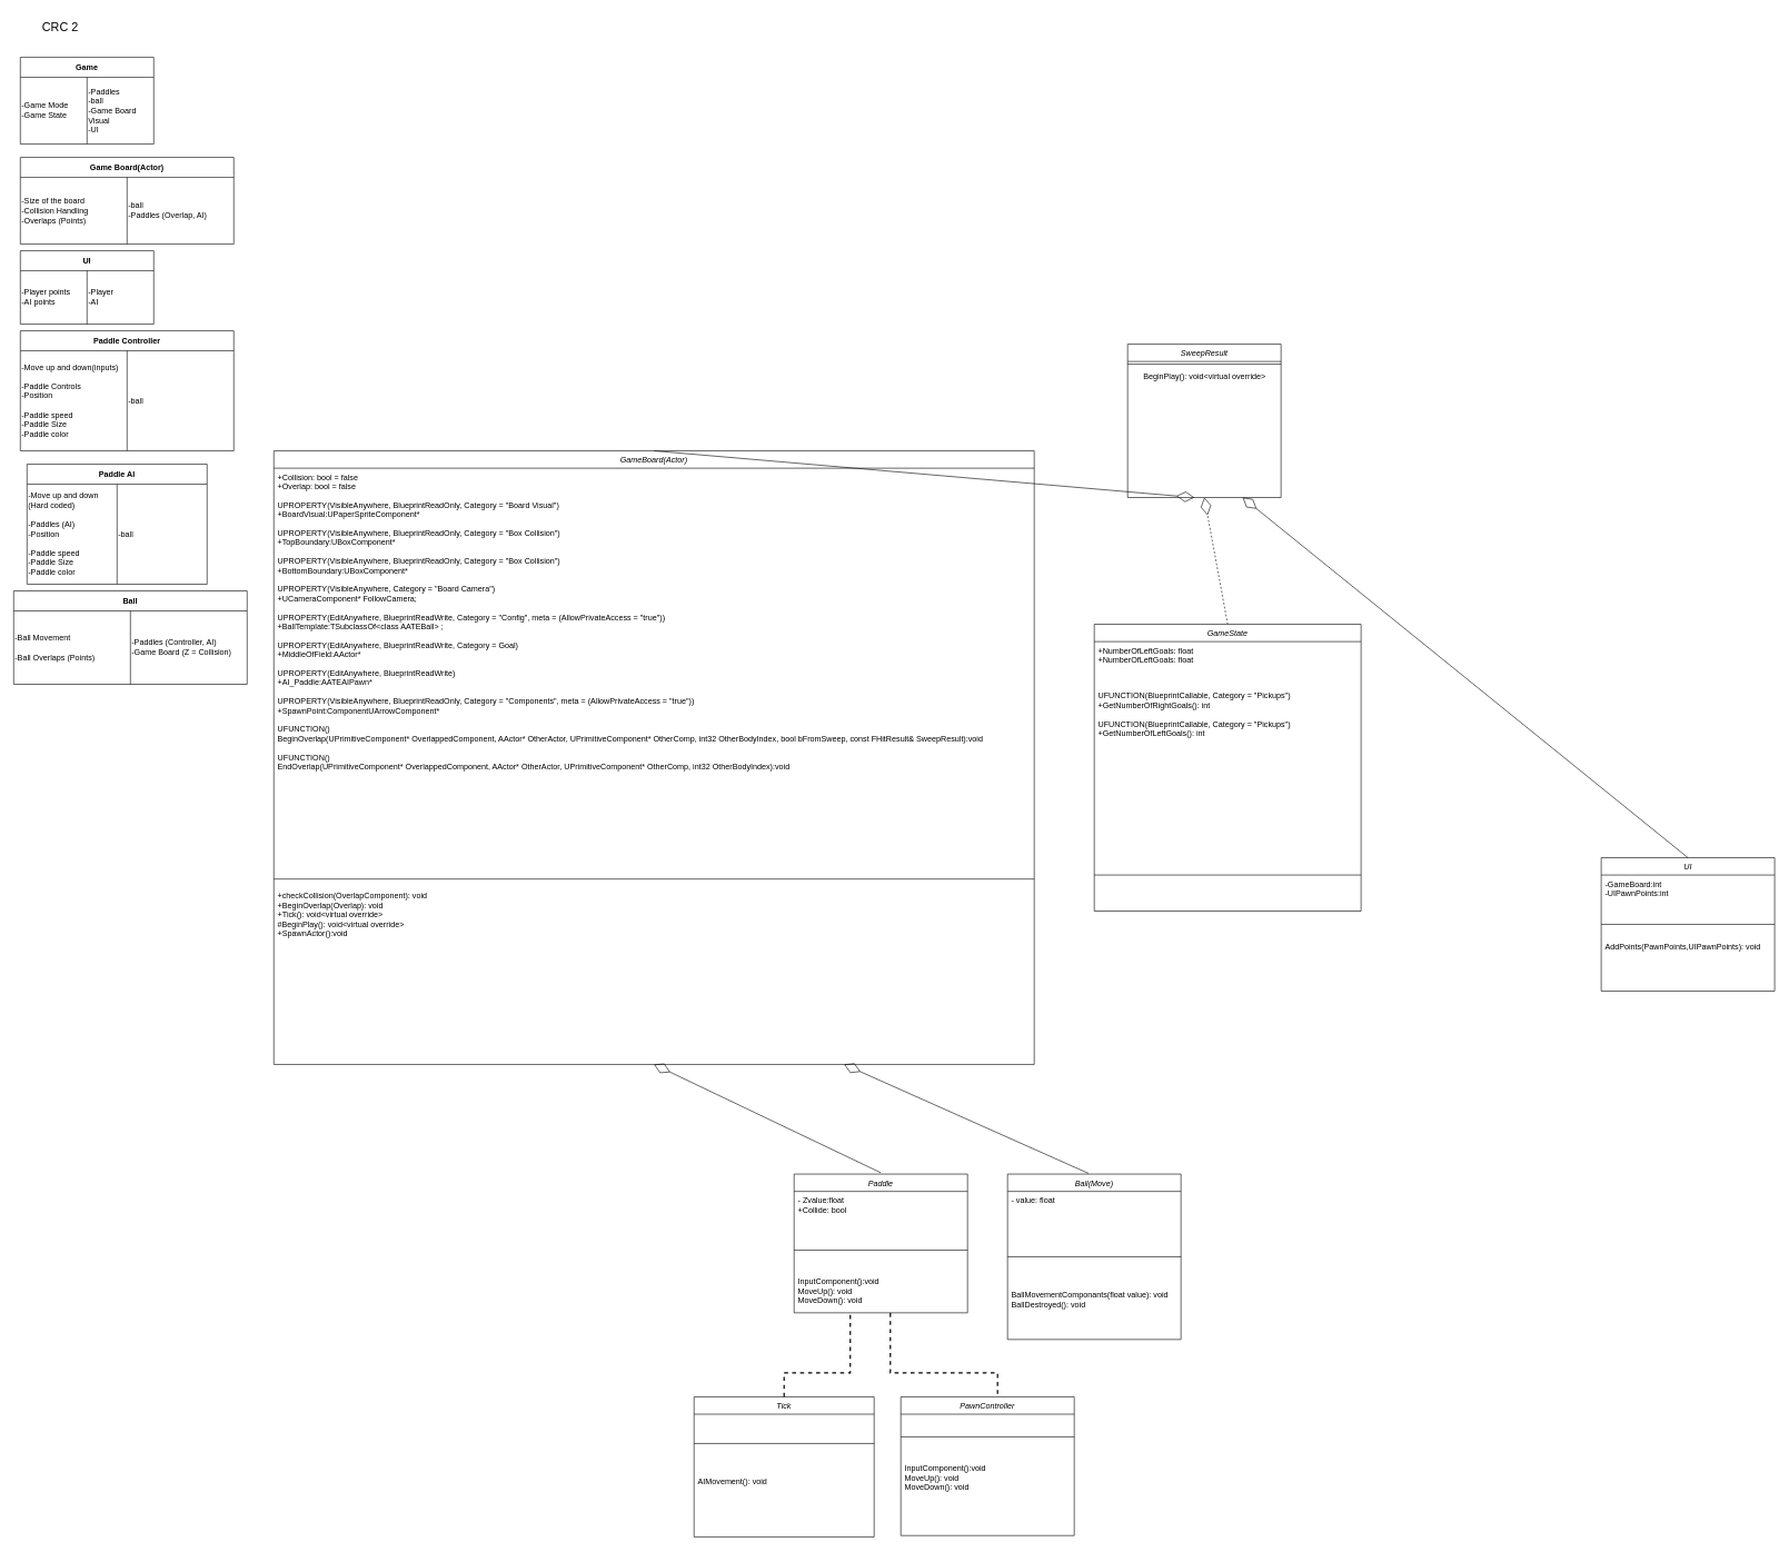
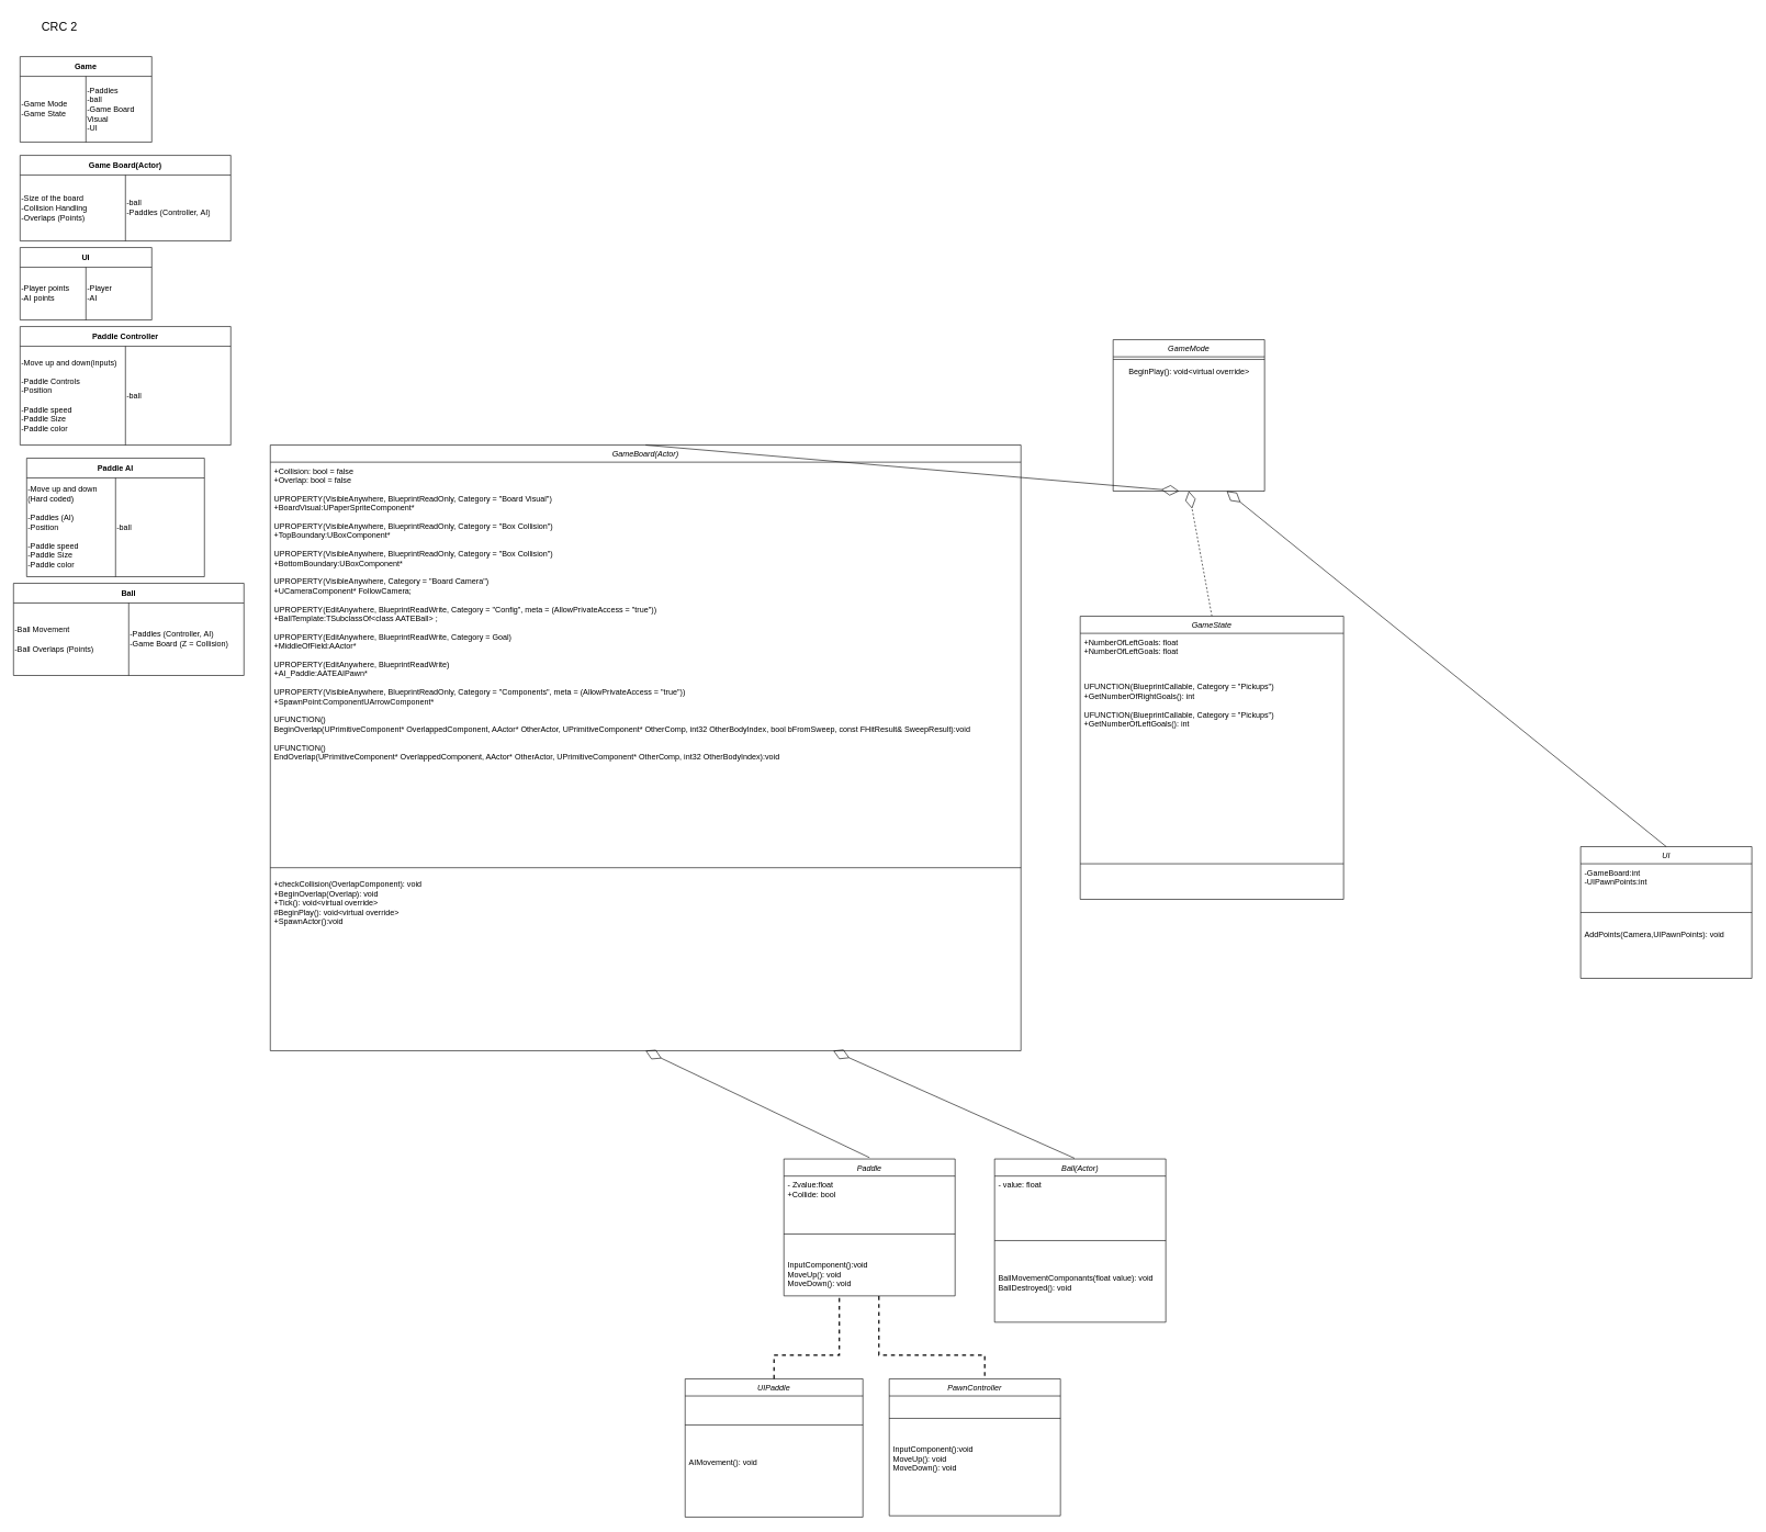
- <mxCell id="22" value="-ball&lt;br&gt;-Paddles (Overlap, AI)" style="shape=partialRectangle;html=1;whiteSpace=wrap;connectable=0;fillColor=none;top=0;left=0;bottom=0;right=0;overflow=hidden;align=left;" parent="20" vertex="1"><mxGeometry x="160" width="160" height="100" as="geometry"><mxRectangle width="160" height="100" as="alternateBounds" /></mxGeometry></mxCell>
+ <mxCell id="22" value="-ball&lt;br&gt;-Paddles (Controller, AI)" style="shape=partialRectangle;html=1;whiteSpace=wrap;connectable=0;fillColor=none;top=0;left=0;bottom=0;right=0;overflow=hidden;align=left;" parent="20" vertex="1"><mxGeometry x="160" width="160" height="100" as="geometry"><mxRectangle width="160" height="100" as="alternateBounds" /></mxGeometry></mxCell>
- <mxCell id="27" value="SweepResult" style="swimlane;fontStyle=2;align=center;verticalAlign=top;childLayout=stackLayout;horizontal=1;startSize=26;horizontalStack=0;resizeParent=1;resizeLast=0;collapsible=1;marginBottom=0;rounded=0;shadow=0;strokeWidth=1;" parent="1" vertex="1"><mxGeometry x="1690" y="515" width="230" height="230" as="geometry"><mxRectangle x="230" y="140" width="160" height="26" as="alternateBounds" /></mxGeometry></mxCell>
+ <mxCell id="27" value="GameMode" style="swimlane;fontStyle=2;align=center;verticalAlign=top;childLayout=stackLayout;horizontal=1;startSize=26;horizontalStack=0;resizeParent=1;resizeLast=0;collapsible=1;marginBottom=0;rounded=0;shadow=0;strokeWidth=1;" parent="1" vertex="1"><mxGeometry x="1690" y="515" width="230" height="230" as="geometry"><mxRectangle x="230" y="140" width="160" height="26" as="alternateBounds" /></mxGeometry></mxCell>
- <mxCell id="37" value="AddPoints(PawnPoints,UIPawnPoints): void" style="text;align=left;verticalAlign=top;spacingLeft=4;spacingRight=4;overflow=hidden;rotatable=0;points=[[0,0.5],[1,0.5]];portConstraint=eastwest;" parent="34" vertex="1"><mxGeometry y="120" width="260" height="26" as="geometry" /></mxCell>
+ <mxCell id="37" value="AddPoints(Camera,UIPawnPoints): void" style="text;align=left;verticalAlign=top;spacingLeft=4;spacingRight=4;overflow=hidden;rotatable=0;points=[[0,0.5],[1,0.5]];portConstraint=eastwest;" parent="34" vertex="1"><mxGeometry y="120" width="260" height="26" as="geometry" /></mxCell>
- <mxCell id="41" value="Ball(Move)" style="swimlane;fontStyle=2;align=center;verticalAlign=top;childLayout=stackLayout;horizontal=1;startSize=26;horizontalStack=0;resizeParent=1;resizeLast=0;collapsible=1;marginBottom=0;rounded=0;shadow=0;strokeWidth=1;" parent="1" vertex="1"><mxGeometry x="1510" y="1759.36" width="260" height="248" as="geometry"><mxRectangle x="230" y="140" width="160" height="26" as="alternateBounds" /></mxGeometry></mxCell>
+ <mxCell id="41" value="Ball(Actor)" style="swimlane;fontStyle=2;align=center;verticalAlign=top;childLayout=stackLayout;horizontal=1;startSize=26;horizontalStack=0;resizeParent=1;resizeLast=0;collapsible=1;marginBottom=0;rounded=0;shadow=0;strokeWidth=1;" parent="1" vertex="1"><mxGeometry x="1510" y="1759.36" width="260" height="248" as="geometry"><mxRectangle x="230" y="140" width="160" height="26" as="alternateBounds" /></mxGeometry></mxCell>
- <mxCell id="38" value="Tick" style="swimlane;fontStyle=2;align=center;verticalAlign=top;childLayout=stackLayout;horizontal=1;startSize=26;horizontalStack=0;resizeParent=1;resizeLast=0;collapsible=1;marginBottom=0;rounded=0;shadow=0;strokeWidth=1;" parent="1" vertex="1"><mxGeometry x="1040" y="2093.36" width="270" height="210" as="geometry"><mxRectangle x="230" y="140" width="160" height="26" as="alternateBounds" /></mxGeometry></mxCell>
+ <mxCell id="38" value="UIPaddle" style="swimlane;fontStyle=2;align=center;verticalAlign=top;childLayout=stackLayout;horizontal=1;startSize=26;horizontalStack=0;resizeParent=1;resizeLast=0;collapsible=1;marginBottom=0;rounded=0;shadow=0;strokeWidth=1;" parent="1" vertex="1"><mxGeometry x="1040" y="2093.36" width="270" height="210" as="geometry"><mxRectangle x="230" y="140" width="160" height="26" as="alternateBounds" /></mxGeometry></mxCell>
